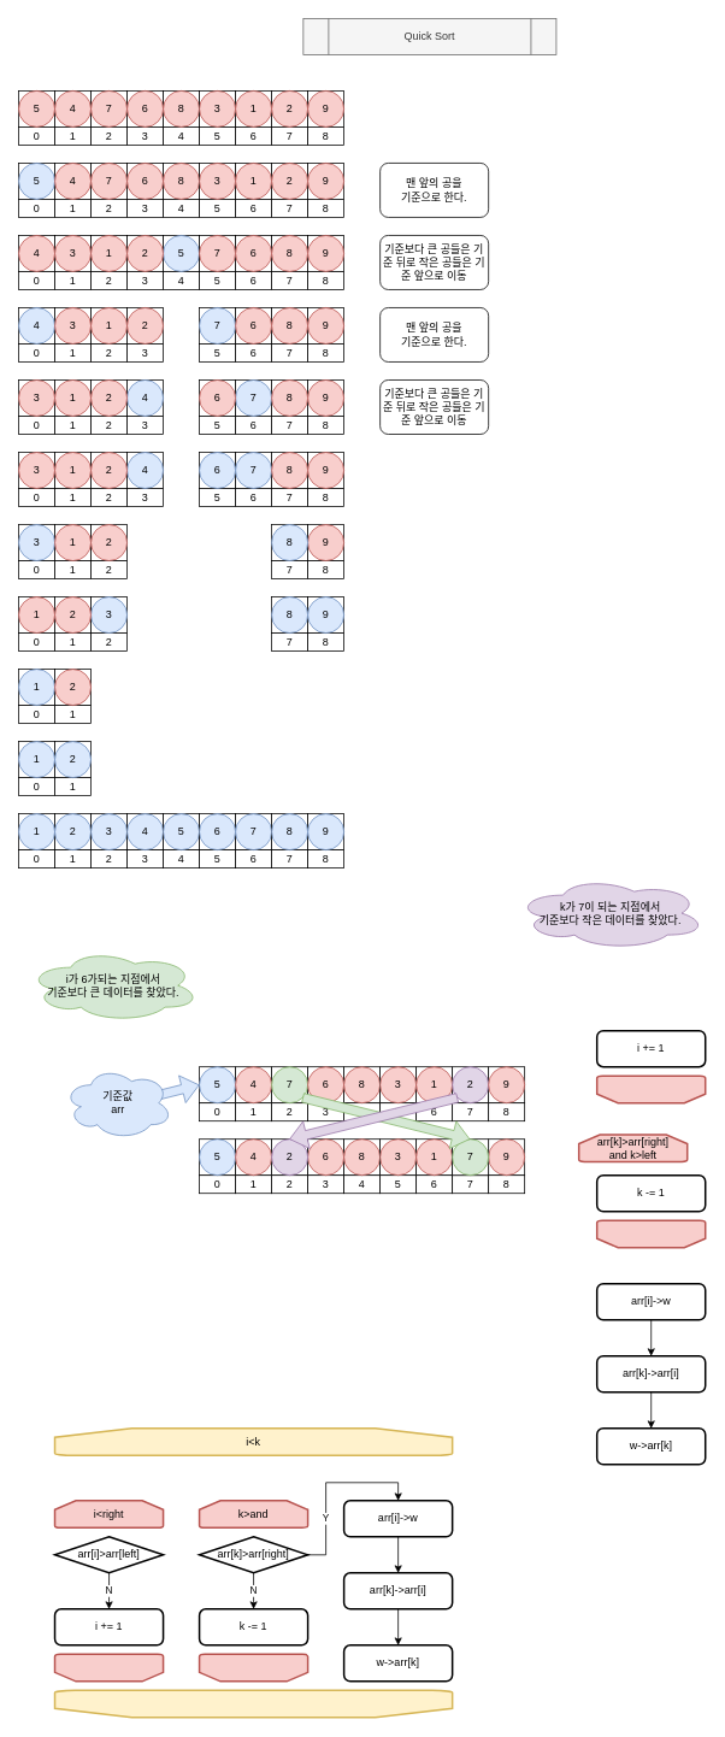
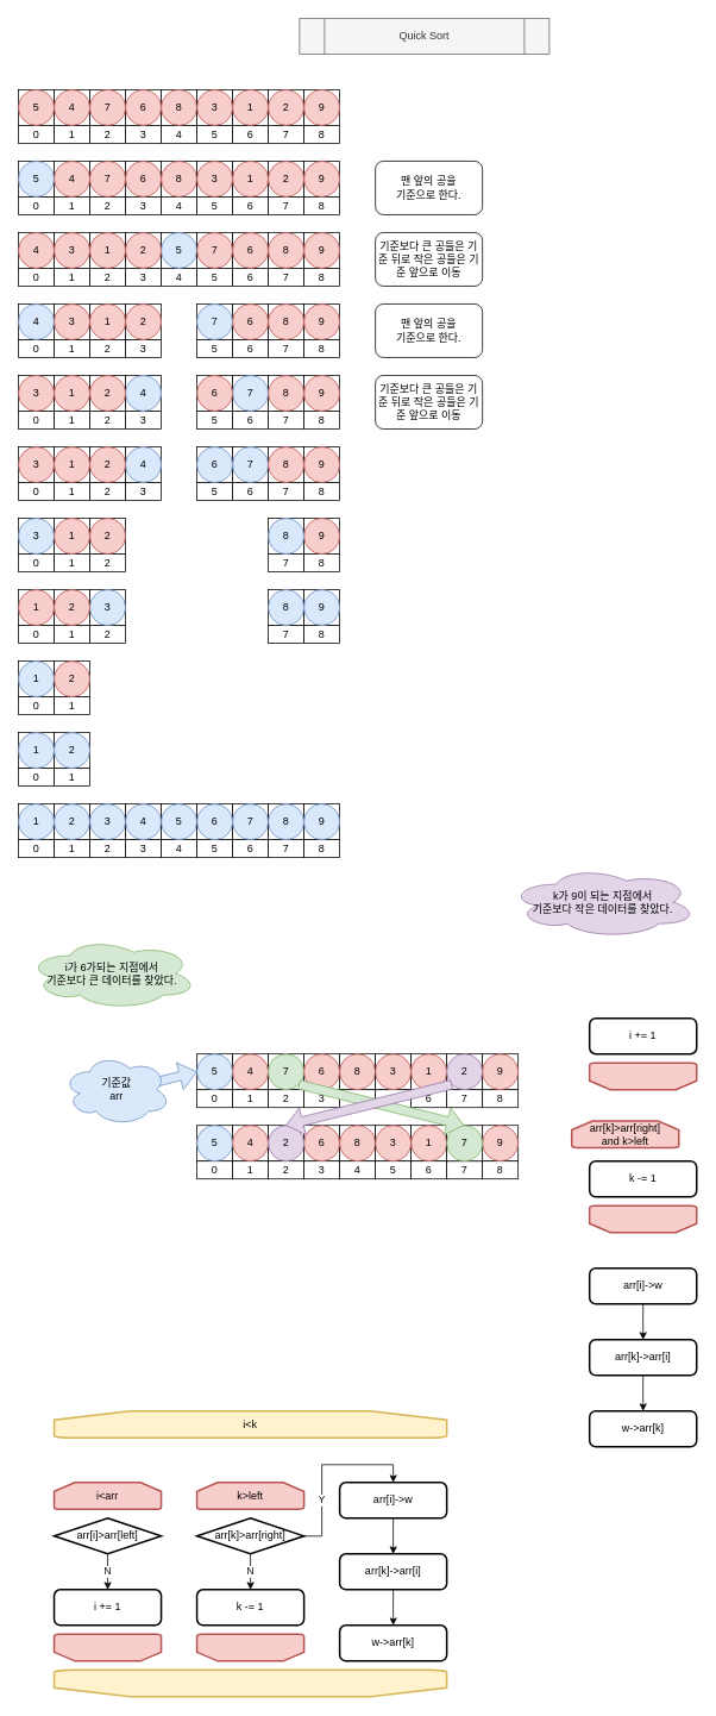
- <mxCell id="262" value="k가 7이 되는 지점에서&lt;br&gt;기준보다 작은 데이터를 찾았다." style="ellipse;shape=cloud;whiteSpace=wrap;html=1;fillColor=#e1d5e7;strokeColor=#9673a6;" vertex="1" parent="1"><mxGeometry x="570" y="970" width="210" height="80" as="geometry" /></mxCell>
+ <mxCell id="262" value="k가 9이 되는 지점에서&lt;br&gt;기준보다 작은 데이터를 찾았다." style="ellipse;shape=cloud;whiteSpace=wrap;html=1;fillColor=#e1d5e7;strokeColor=#9673a6;" vertex="1" parent="1"><mxGeometry x="570" y="970" width="210" height="80" as="geometry" /></mxCell>
- <mxCell id="292" value="i&amp;lt;right" style="strokeWidth=2;html=1;shape=mxgraph.flowchart.loop_limit;whiteSpace=wrap;fillColor=#f8cecc;strokeColor=#b85450;" vertex="1" parent="1"><mxGeometry x="60" y="1660" width="120" height="30" as="geometry" /></mxCell>
+ <mxCell id="292" value="i&amp;lt;arr" style="strokeWidth=2;html=1;shape=mxgraph.flowchart.loop_limit;whiteSpace=wrap;fillColor=#f8cecc;strokeColor=#b85450;" vertex="1" parent="1"><mxGeometry x="60" y="1660" width="120" height="30" as="geometry" /></mxCell>
- <mxCell id="259" value="k&amp;gt;and" style="strokeWidth=2;html=1;shape=mxgraph.flowchart.loop_limit;whiteSpace=wrap;fillColor=#f8cecc;strokeColor=#b85450;" vertex="1" parent="1"><mxGeometry x="220" y="1660" width="120" height="30" as="geometry" /></mxCell>
+ <mxCell id="259" value="k&amp;gt;left" style="strokeWidth=2;html=1;shape=mxgraph.flowchart.loop_limit;whiteSpace=wrap;fillColor=#f8cecc;strokeColor=#b85450;" vertex="1" parent="1"><mxGeometry x="220" y="1660" width="120" height="30" as="geometry" /></mxCell>
